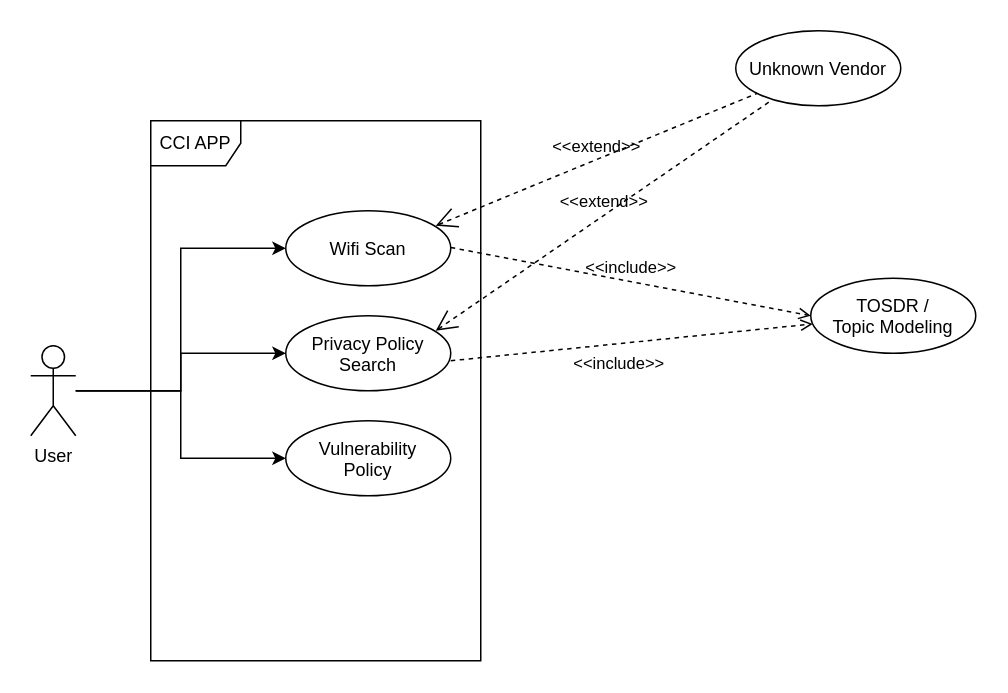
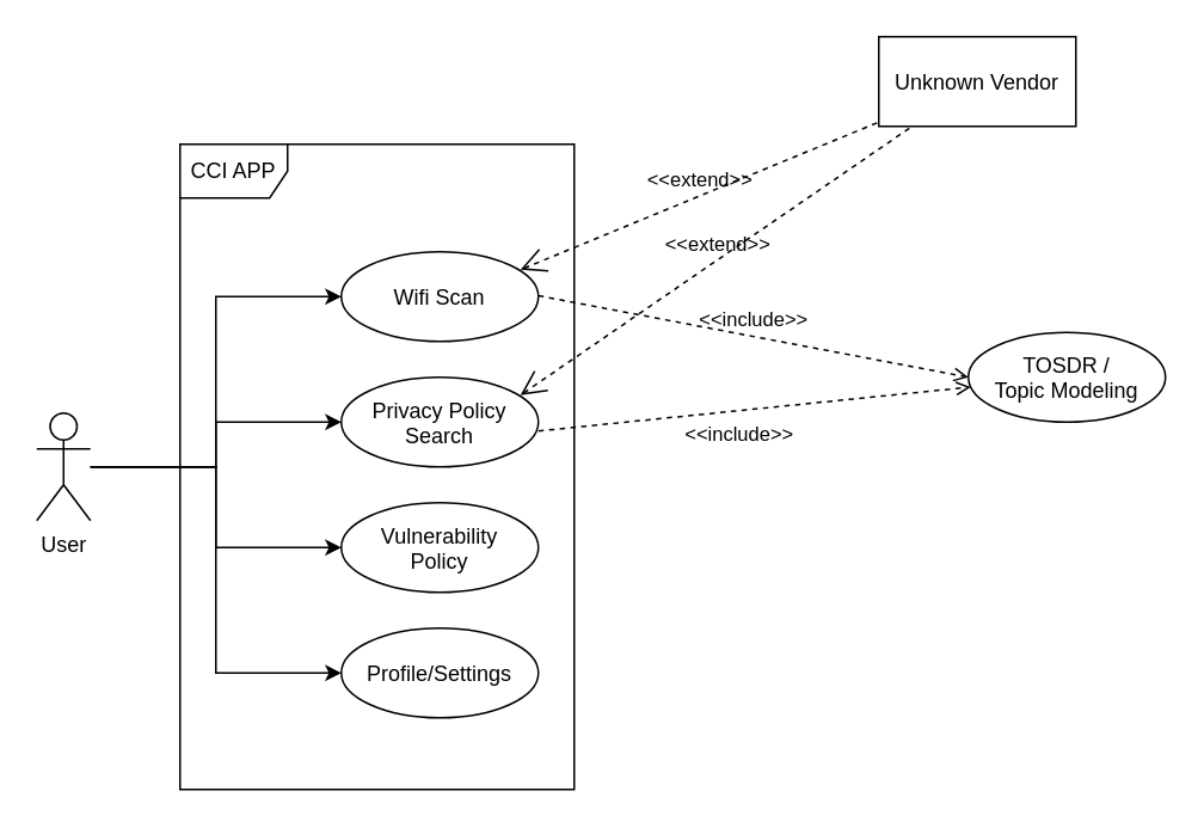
- <mxCell id="10" value="Unknown Vendor" style="ellipse;" vertex="1" parent="1"><mxGeometry x="490" y="20" width="110" height="50" as="geometry" /></mxCell>
+ <mxCell id="10" value="Unknown Vendor" style="rounded=0;" vertex="1" parent="1"><mxGeometry x="490" y="20" width="110" height="50" as="geometry" /></mxCell>
+ <mxCell id="6" style="edgeStyle=orthogonalEdgeStyle;rounded=0;orthogonalLoop=1;jettySize=auto;html=1;entryX=0;entryY=0.5;entryDx=0;entryDy=0;" edge="1" parent="1" source="7" target="13"><mxGeometry relative="1" as="geometry"><mxPoint x="70" y="390" as="targetPoint" /></mxGeometry></mxCell>
+ <mxCell id="13" value="Profile/Settings" style="ellipse;" vertex="1" parent="1"><mxGeometry x="190" y="350" width="110" height="50" as="geometry" /></mxCell>
